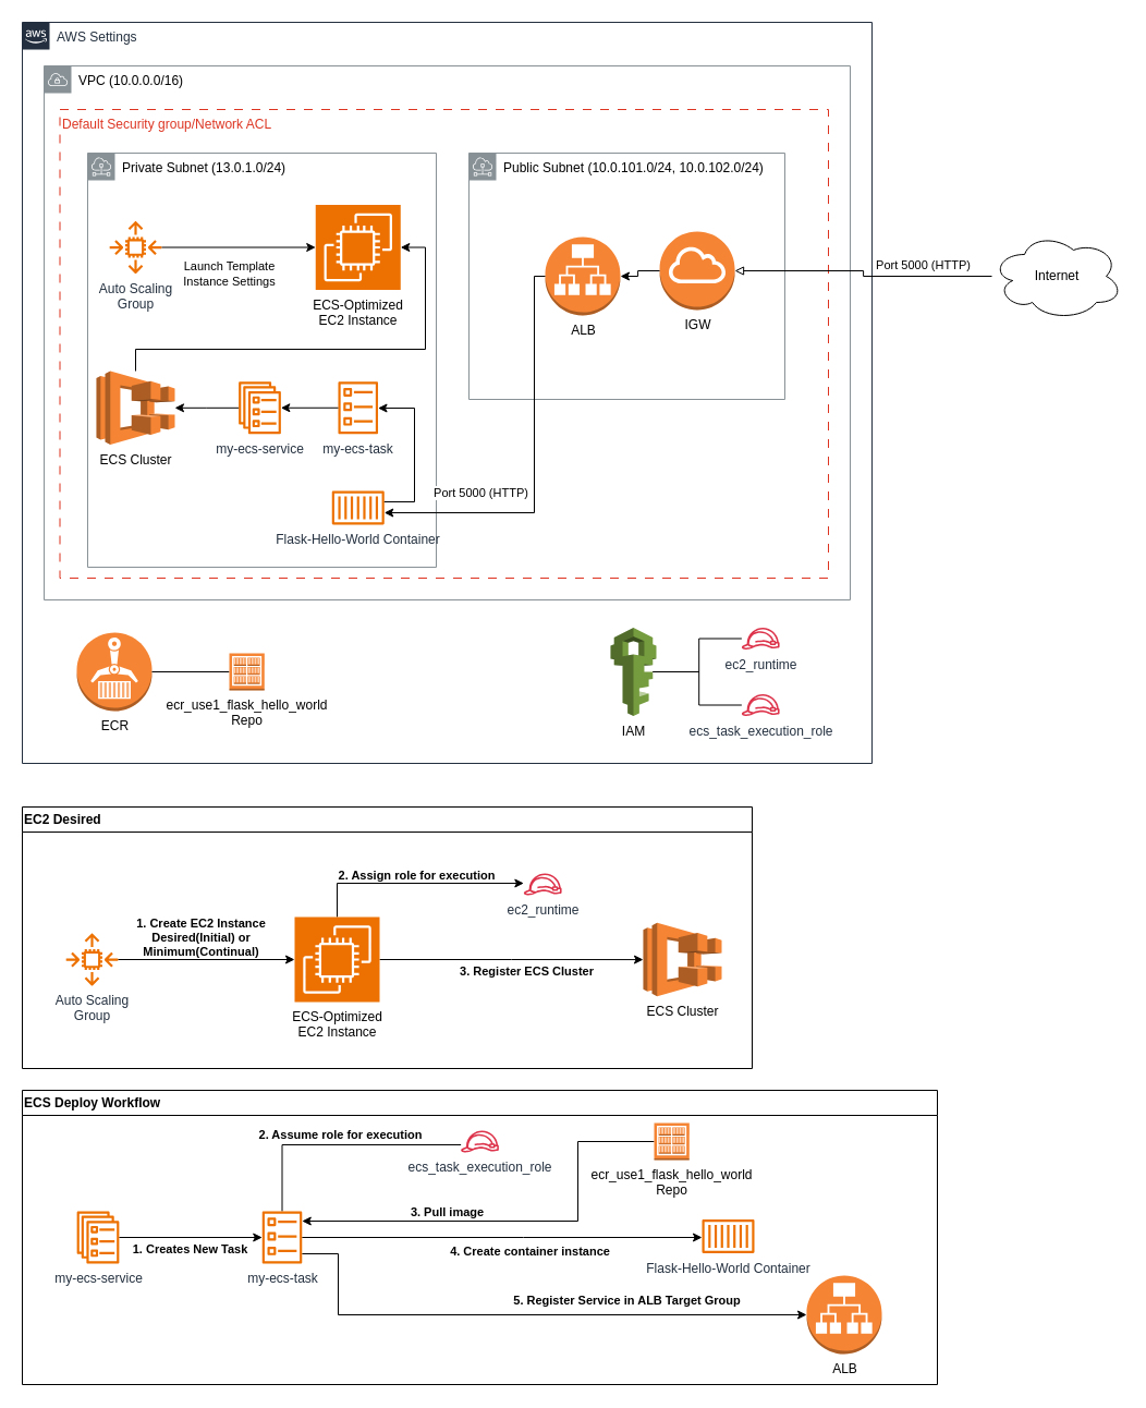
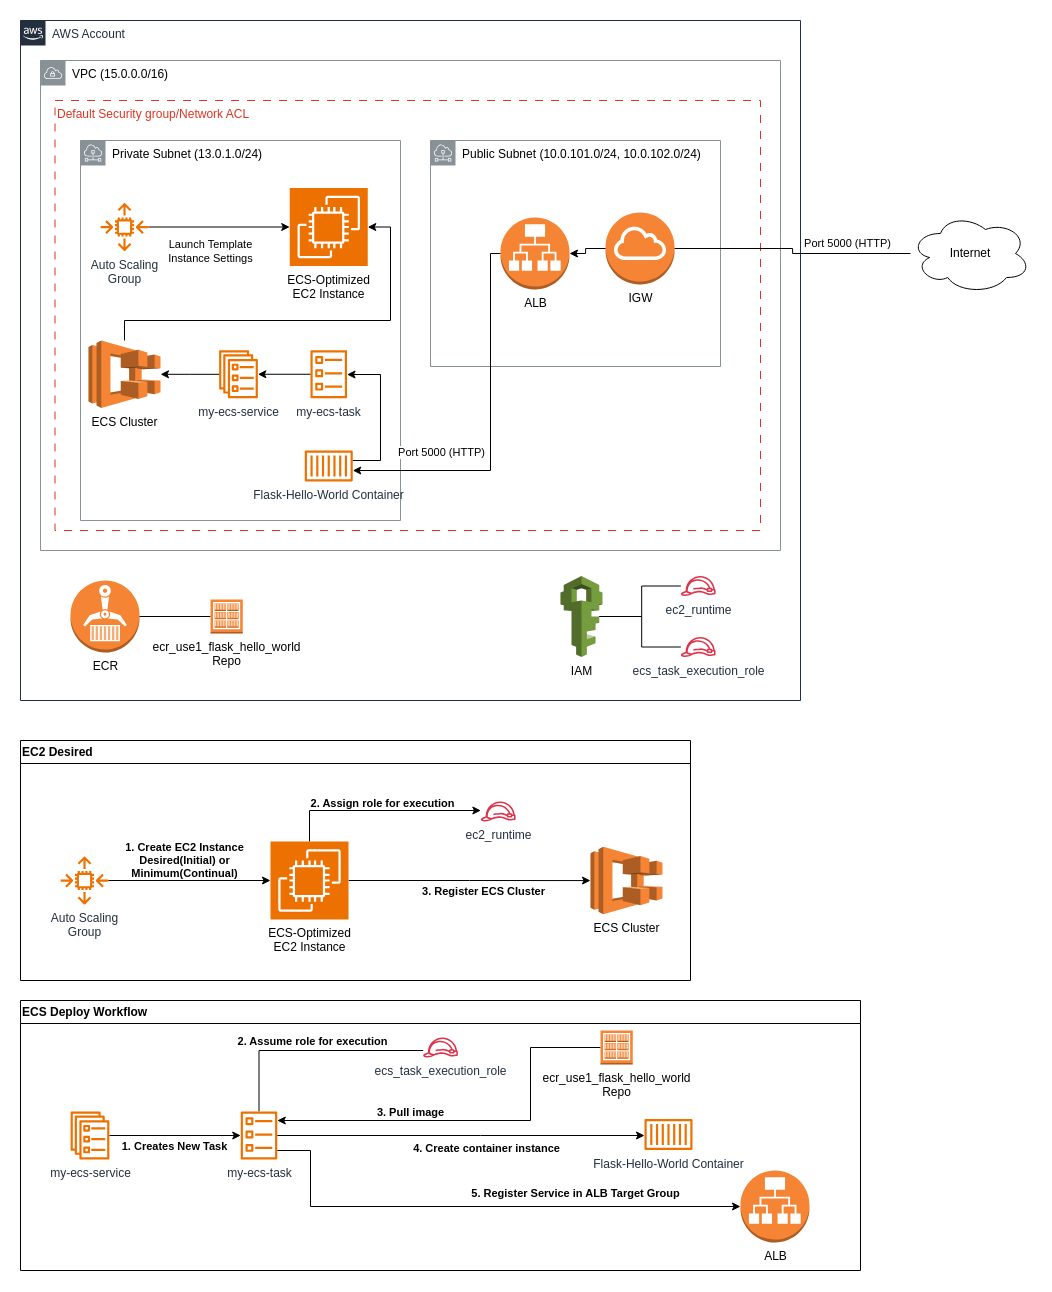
- <mxCell id="2" value="AWS Settings" style="points=[[0,0],[0.25,0],[0.5,0],[0.75,0],[1,0],[1,0.25],[1,0.5],[1,0.75],[1,1],[0.75,1],[0.5,1],[0.25,1],[0,1],[0,0.75],[0,0.5],[0,0.25]];outlineConnect=0;gradientColor=none;html=1;whiteSpace=wrap;fontSize=12;fontStyle=0;shape=mxgraph.aws4.group;grIcon=mxgraph.aws4.group_aws_cloud_alt;strokeColor=#232F3E;fillColor=default;verticalAlign=top;align=left;spacingLeft=30;fontColor=#232F3E;dashed=0;labelBackgroundColor=#ffffff;container=1;pointerEvents=0;collapsible=0;recursiveResize=0;" parent="1" vertex="1"><mxGeometry x="20" y="20" width="780" height="680" as="geometry" /></mxCell>
+ <mxCell id="2" value="AWS Account" style="points=[[0,0],[0.25,0],[0.5,0],[0.75,0],[1,0],[1,0.25],[1,0.5],[1,0.75],[1,1],[0.75,1],[0.5,1],[0.25,1],[0,1],[0,0.75],[0,0.5],[0,0.25]];outlineConnect=0;gradientColor=none;html=1;whiteSpace=wrap;fontSize=12;fontStyle=0;shape=mxgraph.aws4.group;grIcon=mxgraph.aws4.group_aws_cloud_alt;strokeColor=#232F3E;fillColor=default;verticalAlign=top;align=left;spacingLeft=30;fontColor=#232F3E;dashed=0;labelBackgroundColor=#ffffff;container=1;pointerEvents=0;collapsible=0;recursiveResize=0;" parent="1" vertex="1"><mxGeometry x="20" y="20" width="780" height="680" as="geometry" /></mxCell>
- <mxCell id="3" value="VPC (10.0.0.0/16)" style="sketch=0;outlineConnect=0;gradientColor=none;html=1;whiteSpace=wrap;fontSize=12;fontStyle=0;shape=mxgraph.aws4.group;grIcon=mxgraph.aws4.group_vpc;strokeColor=#879196;fillColor=none;verticalAlign=top;align=left;spacingLeft=30;fontColor=#000000;dashed=0;container=1;collapsible=0;recursiveResize=0;" vertex="1" parent="2"><mxGeometry x="20" y="40" width="740" height="490" as="geometry" /></mxCell>
+ <mxCell id="3" value="VPC (15.0.0.0/16)" style="sketch=0;outlineConnect=0;gradientColor=none;html=1;whiteSpace=wrap;fontSize=12;fontStyle=0;shape=mxgraph.aws4.group;grIcon=mxgraph.aws4.group_vpc;strokeColor=#879196;fillColor=none;verticalAlign=top;align=left;spacingLeft=30;fontColor=#000000;dashed=0;container=1;collapsible=0;recursiveResize=0;" vertex="1" parent="2"><mxGeometry x="20" y="40" width="740" height="490" as="geometry" /></mxCell>
- <mxCell id="50" style="edgeStyle=orthogonalEdgeStyle;rounded=0;orthogonalLoop=1;jettySize=auto;html=1;endArrow=block;endFill=0;" edge="1" parent="1" source="32" target="7"><mxGeometry relative="1" as="geometry" /></mxCell>
+ <mxCell id="50" style="edgeStyle=orthogonalEdgeStyle;rounded=0;orthogonalLoop=1;jettySize=auto;html=1;endArrow=none;endFill=0;" edge="1" parent="1" source="32" target="7"><mxGeometry relative="1" as="geometry" /></mxCell>
